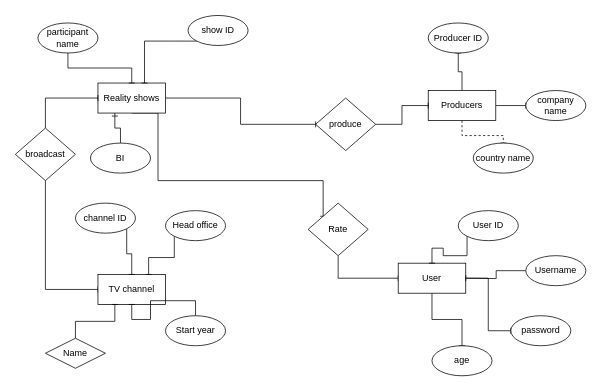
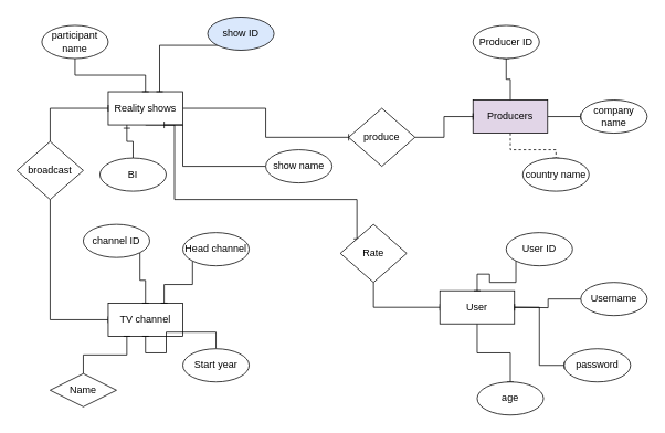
- <mxCell id="15" value="show ID" style="ellipse;whiteSpace=wrap;html=1;" vertex="1" parent="1"><mxGeometry x="250" y="20" width="80" height="40" as="geometry" /></mxCell>
+ <mxCell id="15" value="show ID" style="ellipse;whiteSpace=wrap;html=1;fillColor=#dae8fc;" vertex="1" parent="1"><mxGeometry x="250" y="20" width="80" height="40" as="geometry" /></mxCell>
- <mxCell id="5" value="Producers" style="rounded=0;whiteSpace=wrap;html=1;" vertex="1" parent="1"><mxGeometry x="570" y="120" width="90" height="40" as="geometry" /></mxCell>
+ <mxCell id="5" value="Producers" style="rounded=0;whiteSpace=wrap;html=1;fillColor=#e1d5e7;" vertex="1" parent="1"><mxGeometry x="570" y="120" width="90" height="40" as="geometry" /></mxCell>
+ <mxCell id="16" style="edgeStyle=orthogonalEdgeStyle;rounded=0;orthogonalLoop=1;jettySize=auto;html=1;exitX=0;exitY=0.5;exitDx=0;exitDy=0;entryX=0.75;entryY=1;entryDx=0;entryDy=0;endArrow=baseDash;endFill=0;" edge="1" parent="1" source="17" target="13"><mxGeometry relative="1" as="geometry"><Array as="points"><mxPoint x="220" y="200" /><mxPoint x="220" y="150" /></Array></mxGeometry></mxCell>
+ <mxCell id="17" value="show name" style="ellipse;whiteSpace=wrap;html=1;" vertex="1" parent="1"><mxGeometry x="320" y="180" width="80" height="40" as="geometry" /></mxCell>
- <mxCell id="29" value="Head office" style="ellipse;whiteSpace=wrap;html=1;" vertex="1" parent="1"><mxGeometry x="220" y="280" width="80" height="40" as="geometry" /></mxCell>
+ <mxCell id="29" value="Head channel" style="ellipse;whiteSpace=wrap;html=1;" vertex="1" parent="1"><mxGeometry x="220" y="280" width="80" height="40" as="geometry" /></mxCell>
